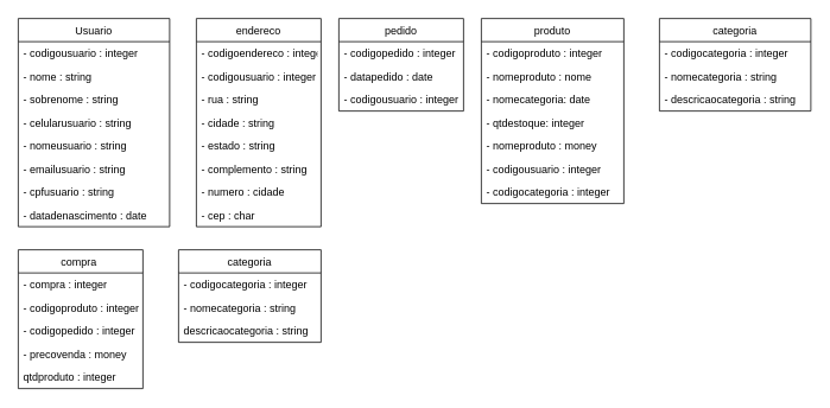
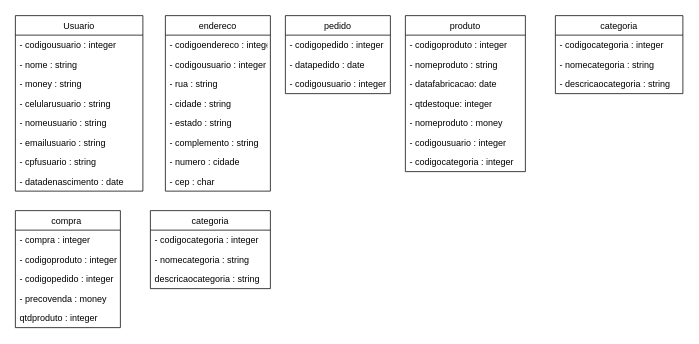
- <mxCell id="26" value="- nomeproduto : nome" style="text;strokeColor=none;fillColor=none;align=left;verticalAlign=top;spacingLeft=4;spacingRight=4;overflow=hidden;rotatable=0;points=[[0,0.5],[1,0.5]];portConstraint=eastwest;" vertex="1" parent="24"><mxGeometry y="52" width="160" height="26" as="geometry" /></mxCell>
+ <mxCell id="26" value="- nomeproduto : string" style="text;strokeColor=none;fillColor=none;align=left;verticalAlign=top;spacingLeft=4;spacingRight=4;overflow=hidden;rotatable=0;points=[[0,0.5],[1,0.5]];portConstraint=eastwest;" vertex="1" parent="24"><mxGeometry y="52" width="160" height="26" as="geometry" /></mxCell>
- <mxCell id="5" value="- sobrenome : string" style="text;strokeColor=none;fillColor=none;align=left;verticalAlign=top;spacingLeft=4;spacingRight=4;overflow=hidden;rotatable=0;points=[[0,0.5],[1,0.5]];portConstraint=eastwest;" vertex="1" parent="2"><mxGeometry y="78" width="170" height="26" as="geometry" /></mxCell>
+ <mxCell id="5" value="- money : string" style="text;strokeColor=none;fillColor=none;align=left;verticalAlign=top;spacingLeft=4;spacingRight=4;overflow=hidden;rotatable=0;points=[[0,0.5],[1,0.5]];portConstraint=eastwest;" vertex="1" parent="2"><mxGeometry y="78" width="170" height="26" as="geometry" /></mxCell>
- <mxCell id="27" value="- nomecategoria: date" style="text;strokeColor=none;fillColor=none;align=left;verticalAlign=top;spacingLeft=4;spacingRight=4;overflow=hidden;rotatable=0;points=[[0,0.5],[1,0.5]];portConstraint=eastwest;" vertex="1" parent="24"><mxGeometry y="78" width="160" height="26" as="geometry" /></mxCell>
+ <mxCell id="27" value="- datafabricacao: date" style="text;strokeColor=none;fillColor=none;align=left;verticalAlign=top;spacingLeft=4;spacingRight=4;overflow=hidden;rotatable=0;points=[[0,0.5],[1,0.5]];portConstraint=eastwest;" vertex="1" parent="24"><mxGeometry y="78" width="160" height="26" as="geometry" /></mxCell>
